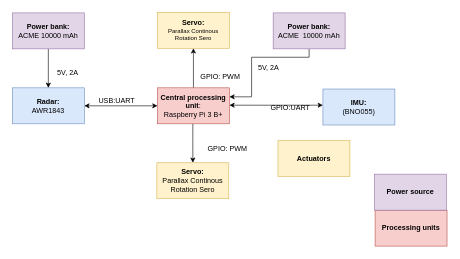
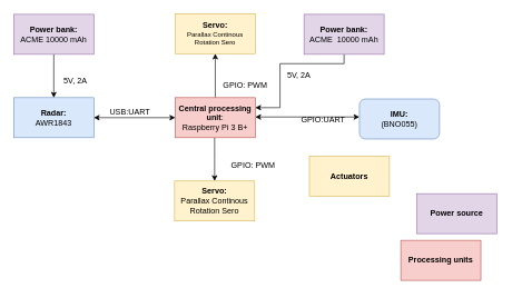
- <mxCell id="8" value="&lt;div&gt;&lt;b&gt;IMU:&lt;/b&gt;&lt;/div&gt;&lt;div&gt; (BNO055)&lt;/div&gt;" style="rounded=0;whiteSpace=wrap;html=1;fillColor=#dae8fc;strokeColor=#6c8ebf;" vertex="1" parent="1"><mxGeometry x="538" y="148" width="120" height="60" as="geometry" /></mxCell>
+ <mxCell id="8" value="&lt;div&gt;&lt;b&gt;IMU:&lt;/b&gt;&lt;/div&gt;&lt;div&gt; (BNO055)&lt;/div&gt;" style="whiteSpace=wrap;html=1;fillColor=#dae8fc;strokeColor=#6c8ebf;rounded=1;" vertex="1" parent="1"><mxGeometry x="538" y="148" width="120" height="60" as="geometry" /></mxCell>
- <mxCell id="16" value="&lt;b&gt;Processing&lt;/b&gt; &lt;b&gt;units&lt;/b&gt;" style="rounded=0;whiteSpace=wrap;html=1;fillColor=#f8cecc;strokeColor=#b85450;" vertex="1" parent="1"><mxGeometry x="625" y="350" width="120" height="60" as="geometry" /></mxCell>
+ <mxCell id="16" value="&lt;b&gt;Processing&lt;/b&gt; &lt;b&gt;units&lt;/b&gt;" style="rounded=0;whiteSpace=wrap;html=1;fillColor=#f8cecc;strokeColor=#b85450;" vertex="1" parent="1"><mxGeometry x="600" y="360" width="120" height="60" as="geometry" /></mxCell>
